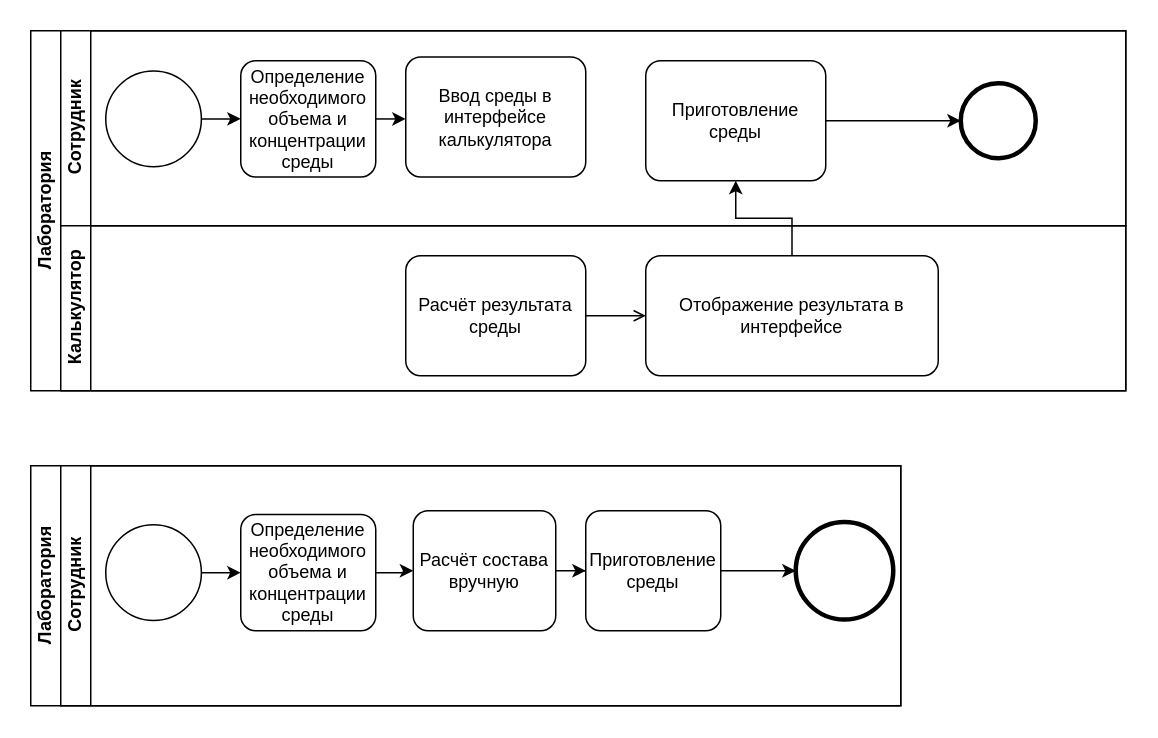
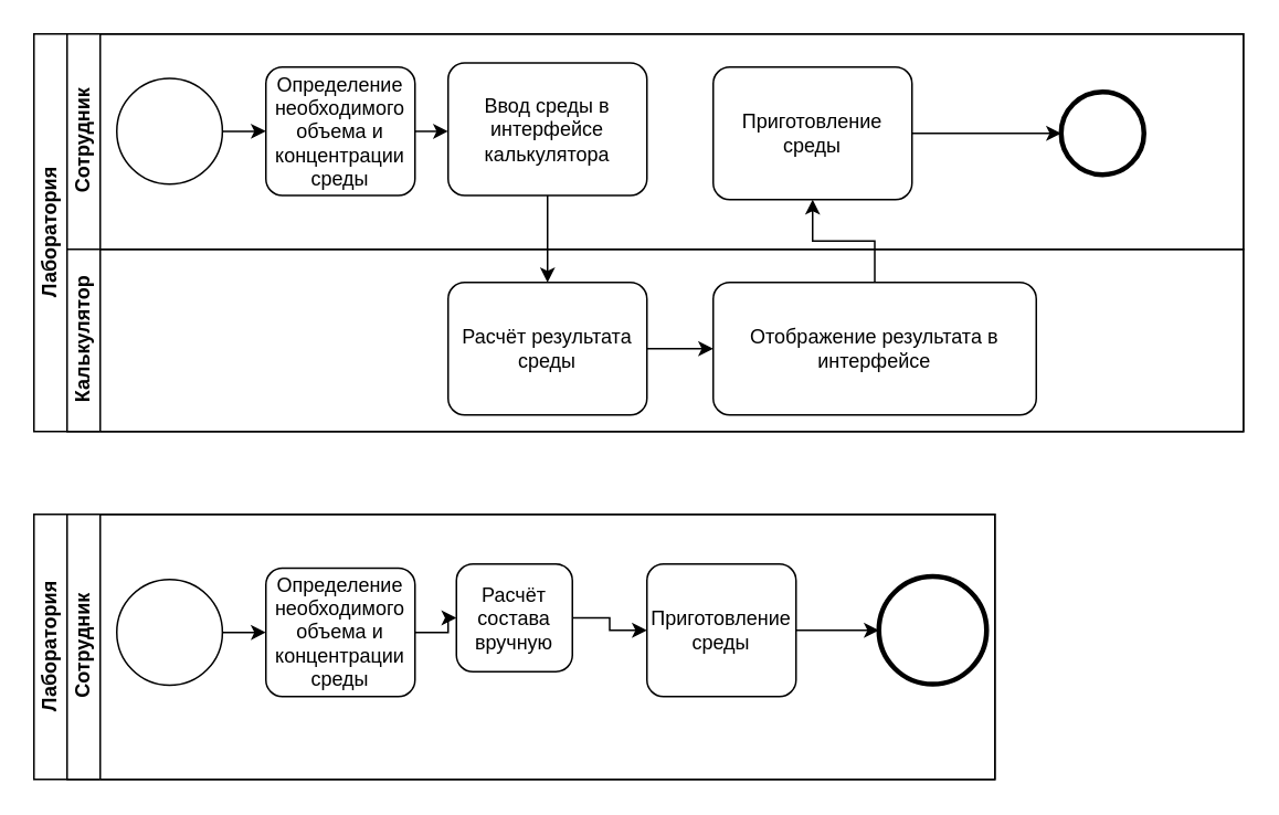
+ <mxCell id="16" style="edgeStyle=orthogonalEdgeStyle;rounded=0;orthogonalLoop=1;jettySize=auto;html=1;" edge="1" parent="2" source="7" target="14"><mxGeometry relative="1" as="geometry" /></mxCell>
- <mxCell id="13" style="edgeStyle=orthogonalEdgeStyle;rounded=0;orthogonalLoop=1;jettySize=auto;html=1;endArrow=open;" edge="1" parent="12" source="14" target="15"><mxGeometry relative="1" as="geometry" /></mxCell>
+ <mxCell id="13" style="edgeStyle=orthogonalEdgeStyle;rounded=0;orthogonalLoop=1;jettySize=auto;html=1;" edge="1" parent="12" source="14" target="15"><mxGeometry relative="1" as="geometry" /></mxCell>
- <mxCell id="23" value="Расчёт состава вручную" style="points=[[0.25,0,0],[0.5,0,0],[0.75,0,0],[1,0.25,0],[1,0.5,0],[1,0.75,0],[0.75,1,0],[0.5,1,0],[0.25,1,0],[0,0.75,0],[0,0.5,0],[0,0.25,0]];shape=mxgraph.bpmn.task;whiteSpace=wrap;rectStyle=rounded;size=10;html=1;container=1;expand=0;collapsible=0;taskMarker=abstract;" vertex="1" parent="19"><mxGeometry x="235" y="30" width="95" height="80" as="geometry" /></mxCell>
+ <mxCell id="23" value="Расчёт состава вручную" style="points=[[0.25,0,0],[0.5,0,0],[0.75,0,0],[1,0.25,0],[1,0.5,0],[1,0.75,0],[0.75,1,0],[0.5,1,0],[0.25,1,0],[0,0.75,0],[0,0.5,0],[0,0.25,0]];shape=mxgraph.bpmn.task;whiteSpace=wrap;rectStyle=rounded;size=10;html=1;container=1;expand=0;collapsible=0;taskMarker=abstract;" vertex="1" parent="19"><mxGeometry x="235" y="30" width="70" height="65" as="geometry" /></mxCell>
